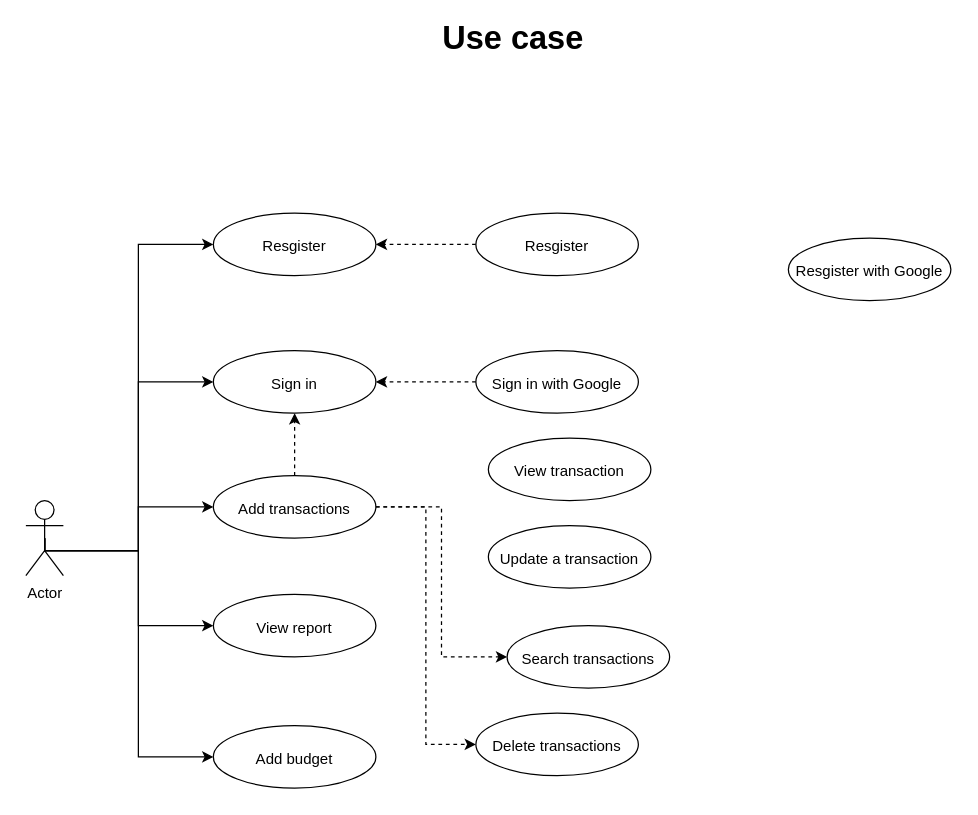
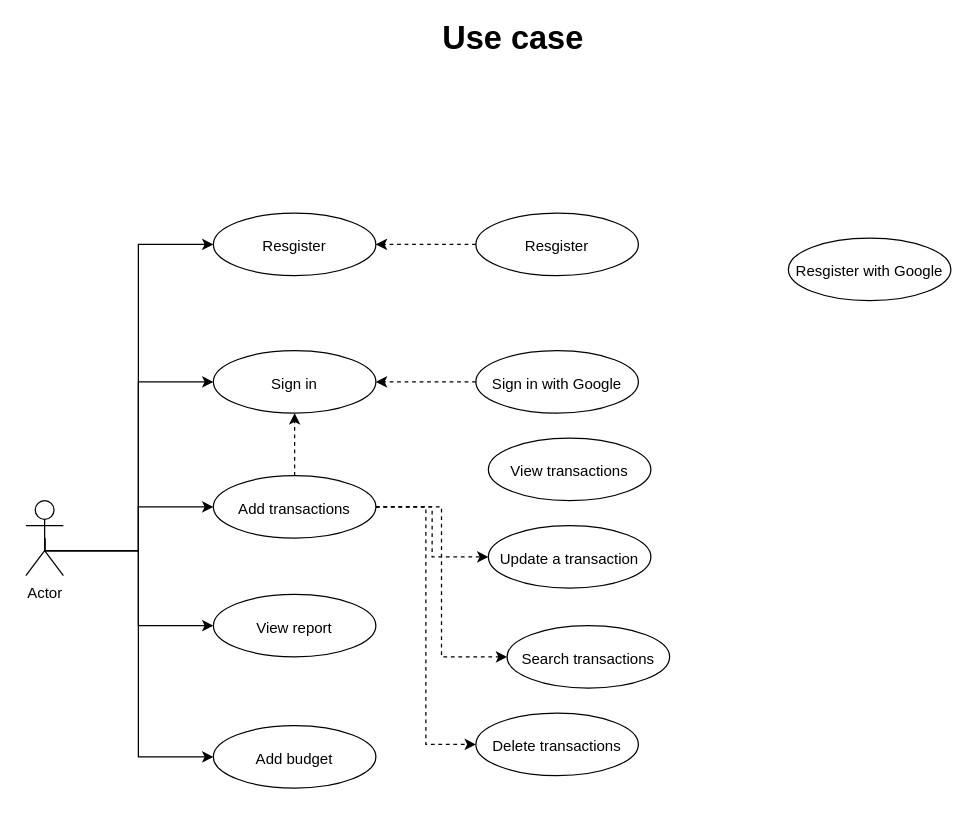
- <mxCell id="23" value="&lt;font style=&quot;font-size: 12px&quot;&gt;View transaction&lt;/font&gt;" style="ellipse;whiteSpace=wrap;html=1;fontSize=26;verticalAlign=top;" parent="1" vertex="1"><mxGeometry x="390" y="350" width="130" height="50" as="geometry" /></mxCell>
+ <mxCell id="23" value="&lt;font style=&quot;font-size: 12px&quot;&gt;View transactions&lt;/font&gt;" style="ellipse;whiteSpace=wrap;html=1;fontSize=26;verticalAlign=top;" parent="1" vertex="1"><mxGeometry x="390" y="350" width="130" height="50" as="geometry" /></mxCell>
+ <mxCell id="10" style="edgeStyle=orthogonalEdgeStyle;rounded=0;orthogonalLoop=1;jettySize=auto;html=1;entryX=0;entryY=0.5;entryDx=0;entryDy=0;dashed=1;fontSize=26;" parent="1" source="13" target="24" edge="1"><mxGeometry relative="1" as="geometry" /></mxCell>
